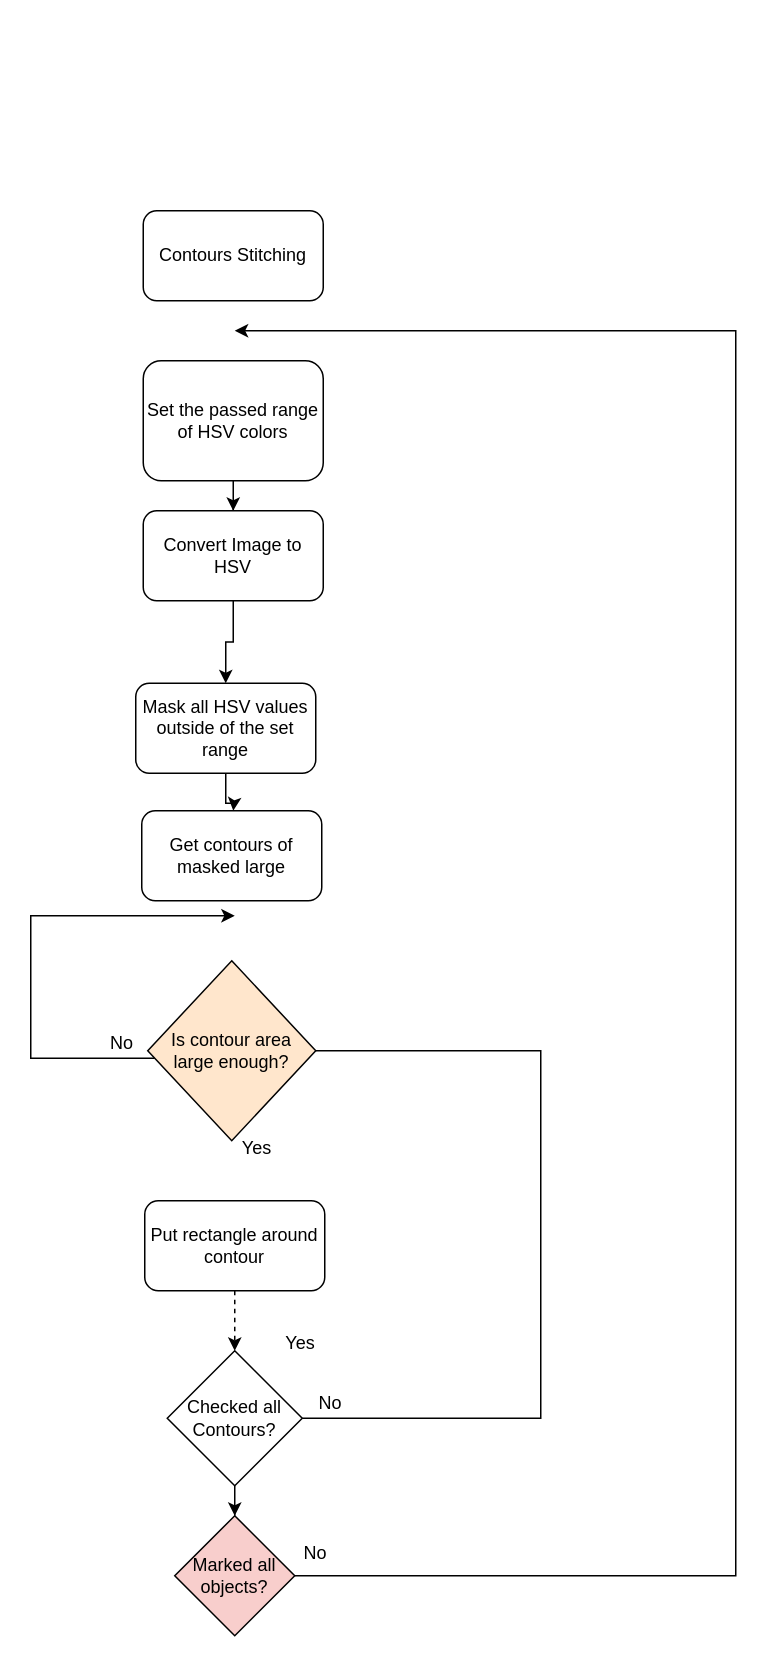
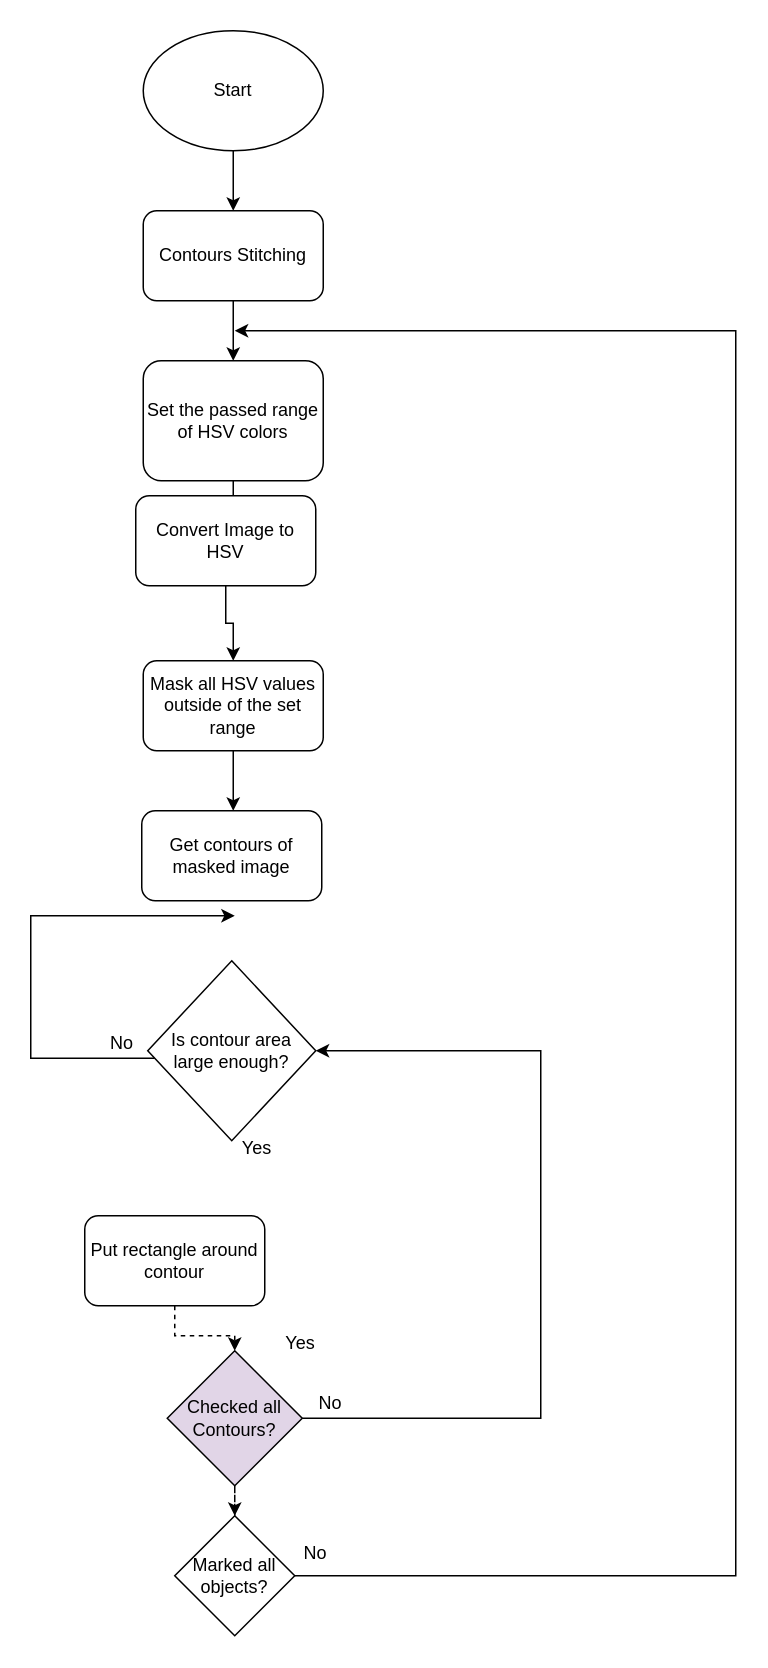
+ <mxCell id="3" value="Start" style="ellipse;whiteSpace=wrap;html=1;" vertex="1" parent="1"><mxGeometry x="95" y="20" width="120" height="80" as="geometry" /></mxCell>
+ <mxCell id="2" value="" style="edgeStyle=orthogonalEdgeStyle;rounded=0;orthogonalLoop=1;jettySize=auto;html=1;" edge="1" parent="1" source="3" target="5"><mxGeometry relative="1" as="geometry" /></mxCell>
+ <mxCell id="4" value="" style="edgeStyle=orthogonalEdgeStyle;rounded=0;orthogonalLoop=1;jettySize=auto;html=1;" edge="1" parent="1" source="5" target="7"><mxGeometry relative="1" as="geometry" /></mxCell>
- <mxCell id="9" value="Convert Image to HSV" style="rounded=1;whiteSpace=wrap;html=1;" vertex="1" parent="1"><mxGeometry x="95" y="340" width="120" height="60" as="geometry" /></mxCell>
+ <mxCell id="9" value="Convert Image to HSV" style="rounded=1;whiteSpace=wrap;html=1;" vertex="1" parent="1"><mxGeometry x="90" y="330" width="120" height="60" as="geometry" /></mxCell>
- <mxCell id="11" value="Mask all HSV values outside of the set range" style="rounded=1;whiteSpace=wrap;html=1;" vertex="1" parent="1"><mxGeometry x="90" y="455" width="120" height="60" as="geometry" /></mxCell>
+ <mxCell id="11" value="Mask all HSV values outside of the set range" style="rounded=1;whiteSpace=wrap;html=1;" vertex="1" parent="1"><mxGeometry x="95" y="440" width="120" height="60" as="geometry" /></mxCell>
- <mxCell id="14" value="Get contours of masked large" style="rounded=1;whiteSpace=wrap;html=1;" vertex="1" parent="1"><mxGeometry x="94" y="540" width="120" height="60" as="geometry" /></mxCell>
+ <mxCell id="14" value="Get contours of masked image" style="rounded=1;whiteSpace=wrap;html=1;" vertex="1" parent="1"><mxGeometry x="94" y="540" width="120" height="60" as="geometry" /></mxCell>
- <mxCell id="13" value="Is contour area &lt;br&gt;large enough?" style="rhombus;whiteSpace=wrap;html=1;fillColor=#ffe6cc;" vertex="1" parent="1"><mxGeometry x="98" y="640" width="112" height="120" as="geometry" /></mxCell>
+ <mxCell id="13" value="Is contour area &lt;br&gt;large enough?" style="rhombus;whiteSpace=wrap;html=1;" vertex="1" parent="1"><mxGeometry x="98" y="640" width="112" height="120" as="geometry" /></mxCell>
- <mxCell id="17" style="edgeStyle=orthogonalEdgeStyle;rounded=0;orthogonalLoop=1;jettySize=auto;html=1;entryX=1;entryY=0.5;entryDx=0;entryDy=0;endArrow=none;" edge="1" parent="1" source="19" target="13"><mxGeometry relative="1" as="geometry"><mxPoint x="310" y="690" as="targetPoint" /><Array as="points"><mxPoint x="360" y="945" /><mxPoint x="360" y="700" /><mxPoint x="213" y="700" /></Array></mxGeometry></mxCell>
+ <mxCell id="17" style="edgeStyle=orthogonalEdgeStyle;rounded=0;orthogonalLoop=1;jettySize=auto;html=1;entryX=1;entryY=0.5;entryDx=0;entryDy=0;" edge="1" parent="1" source="19" target="13"><mxGeometry relative="1" as="geometry"><mxPoint x="310" y="690" as="targetPoint" /><Array as="points"><mxPoint x="360" y="945" /><mxPoint x="360" y="700" /><mxPoint x="213" y="700" /></Array></mxGeometry></mxCell>
- <mxCell id="16" value="Put rectangle around contour" style="rounded=1;whiteSpace=wrap;html=1;" vertex="1" parent="1"><mxGeometry x="96" y="800" width="120" height="60" as="geometry" /></mxCell>
+ <mxCell id="16" value="Put rectangle around contour" style="rounded=1;whiteSpace=wrap;html=1;" vertex="1" parent="1"><mxGeometry x="56" y="810" width="120" height="60" as="geometry" /></mxCell>
- <mxCell id="19" value="Checked all Contours?" style="rhombus;whiteSpace=wrap;html=1;" vertex="1" parent="1"><mxGeometry x="111" y="900" width="90" height="90" as="geometry" /></mxCell>
+ <mxCell id="19" value="Checked all Contours?" style="rhombus;whiteSpace=wrap;html=1;fillColor=#e1d5e7;" vertex="1" parent="1"><mxGeometry x="111" y="900" width="90" height="90" as="geometry" /></mxCell>
- <mxCell id="18" value="" style="edgeStyle=orthogonalEdgeStyle;rounded=0;orthogonalLoop=1;jettySize=auto;html=1;" edge="1" parent="1" source="19" target="25"><mxGeometry relative="1" as="geometry" /></mxCell>
+ <mxCell id="18" value="" style="edgeStyle=orthogonalEdgeStyle;rounded=0;orthogonalLoop=1;jettySize=auto;html=1;dashed=1;" edge="1" parent="1" source="19" target="25"><mxGeometry relative="1" as="geometry" /></mxCell>
- <mxCell id="25" value="Marked all objects?" style="rhombus;whiteSpace=wrap;html=1;fillColor=#f8cecc;" vertex="1" parent="1"><mxGeometry x="116" y="1010" width="80" height="80" as="geometry" /></mxCell>
+ <mxCell id="25" value="Marked all objects?" style="rhombus;whiteSpace=wrap;html=1;" vertex="1" parent="1"><mxGeometry x="116" y="1010" width="80" height="80" as="geometry" /></mxCell>
